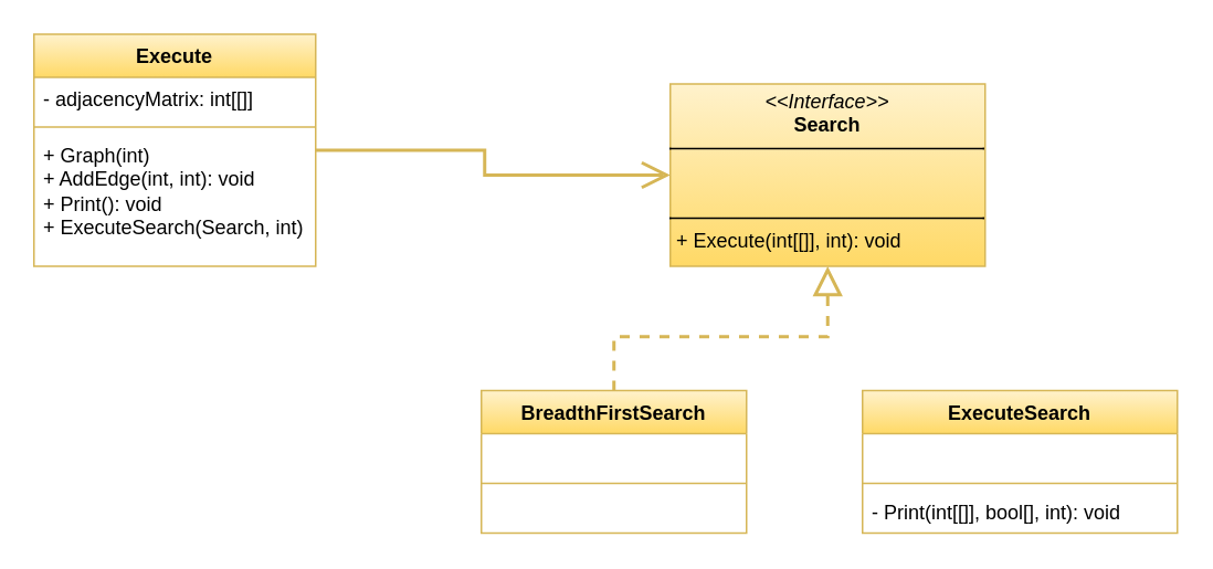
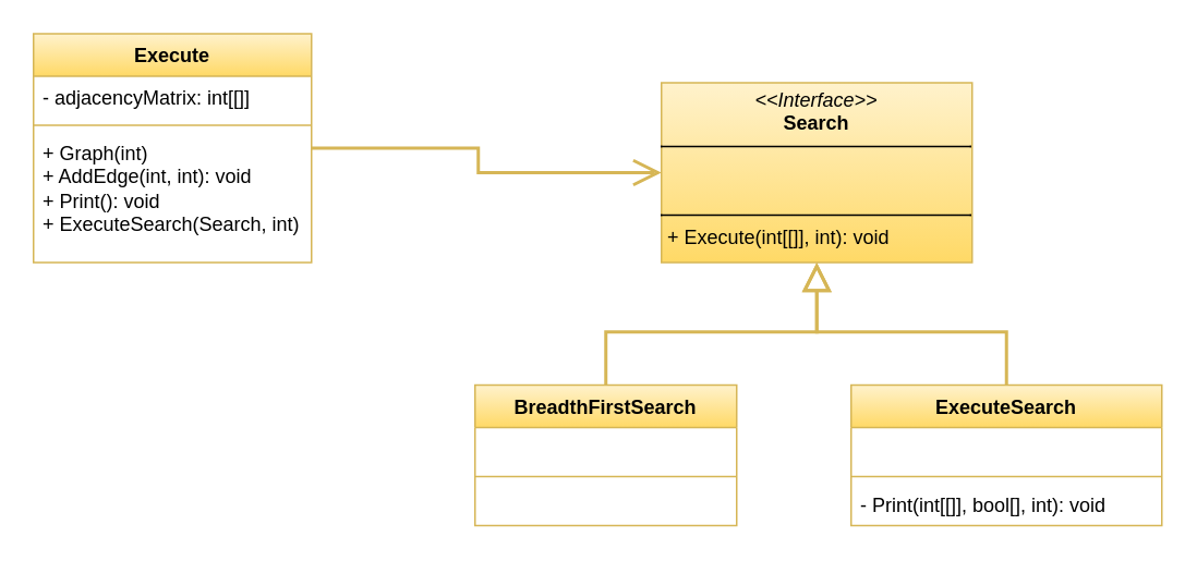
- <mxCell id="12" style="edgeStyle=orthogonalEdgeStyle;rounded=0;orthogonalLoop=1;jettySize=auto;html=1;fillColor=#fff2cc;gradientColor=#ffd966;strokeColor=#d6b656;strokeWidth=2;endArrow=block;endFill=0;endSize=13;dashed=1;" edge="1" parent="1" source="3" target="2"><mxGeometry relative="1" as="geometry"><mxPoint x="625" y="245" as="sourcePoint" /><mxPoint x="499" y="155" as="targetPoint" /></mxGeometry></mxCell>
+ <mxCell id="12" style="edgeStyle=orthogonalEdgeStyle;rounded=0;orthogonalLoop=1;jettySize=auto;html=1;fillColor=#fff2cc;gradientColor=#ffd966;strokeColor=#d6b656;strokeWidth=2;endArrow=block;endFill=0;endSize=13;" edge="1" parent="1" source="3" target="2"><mxGeometry relative="1" as="geometry"><mxPoint x="625" y="245" as="sourcePoint" /><mxPoint x="499" y="155" as="targetPoint" /></mxGeometry></mxCell>
+ <mxCell id="7" style="edgeStyle=orthogonalEdgeStyle;rounded=0;orthogonalLoop=1;jettySize=auto;html=1;fillColor=#fff2cc;gradientColor=#ffd966;strokeColor=#d6b656;strokeWidth=2;endArrow=block;endFill=0;endSize=13;" edge="1" parent="1" source="8" target="2"><mxGeometry relative="1" as="geometry" /></mxCell>
